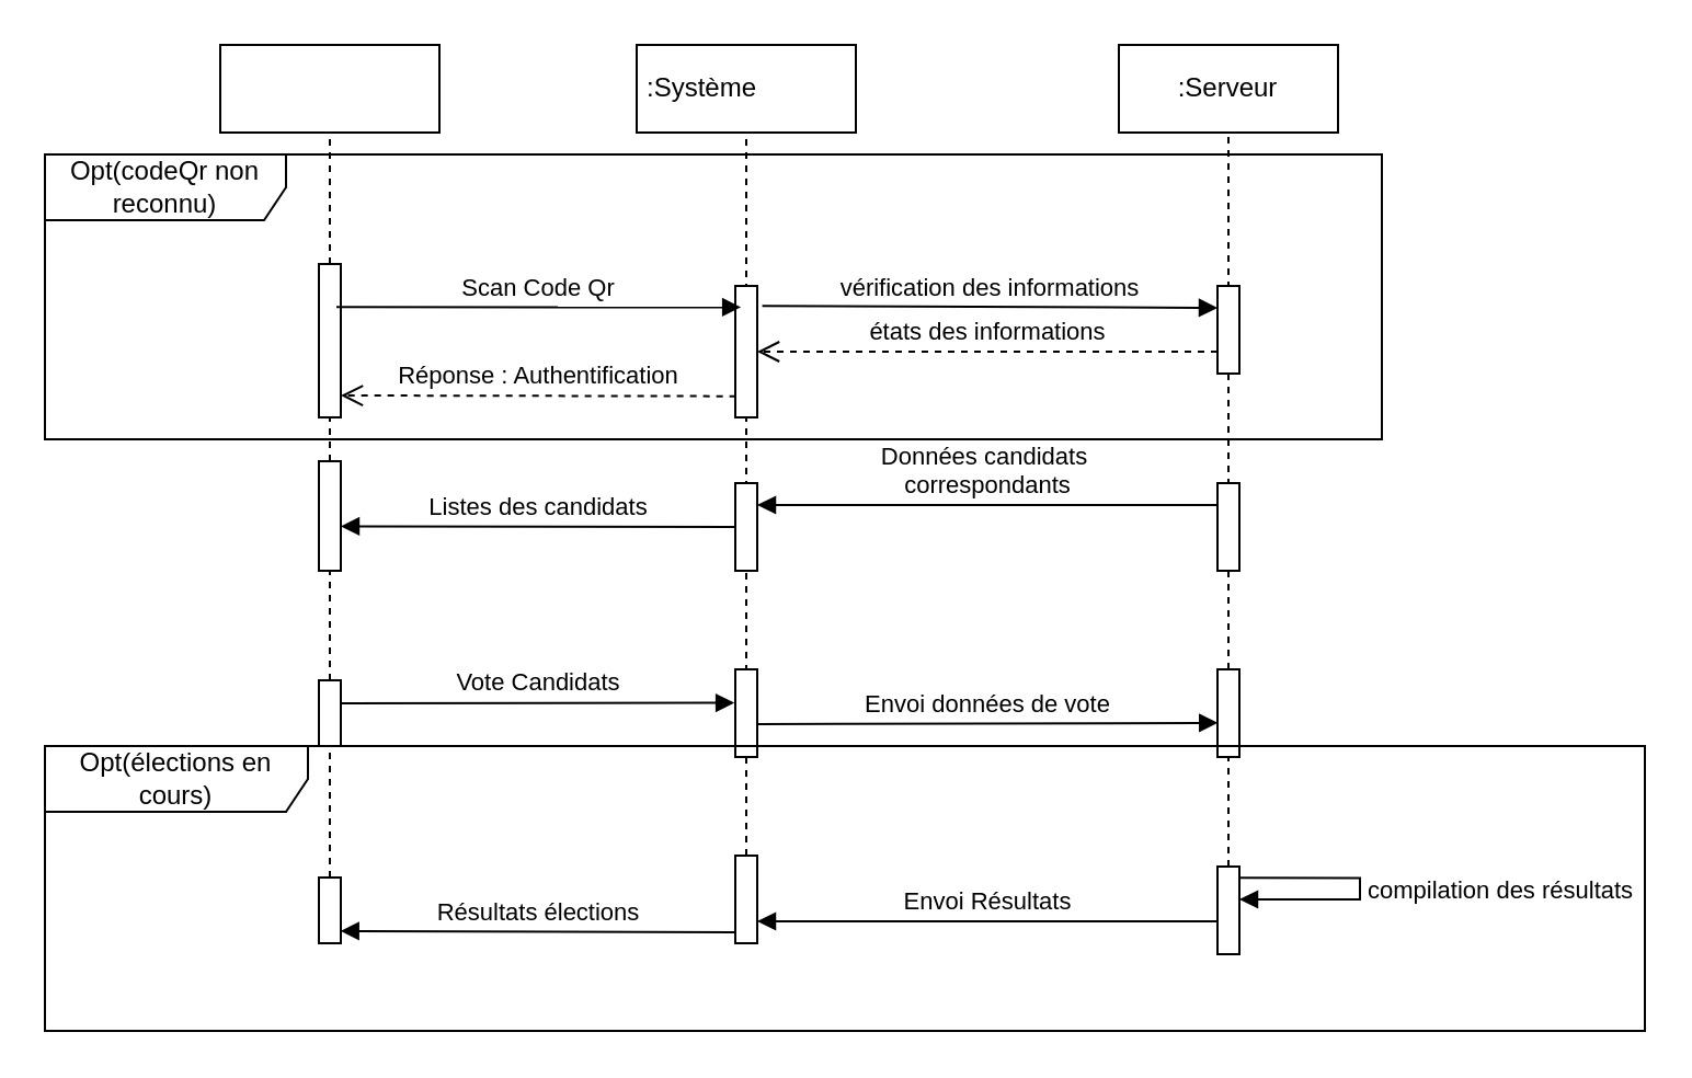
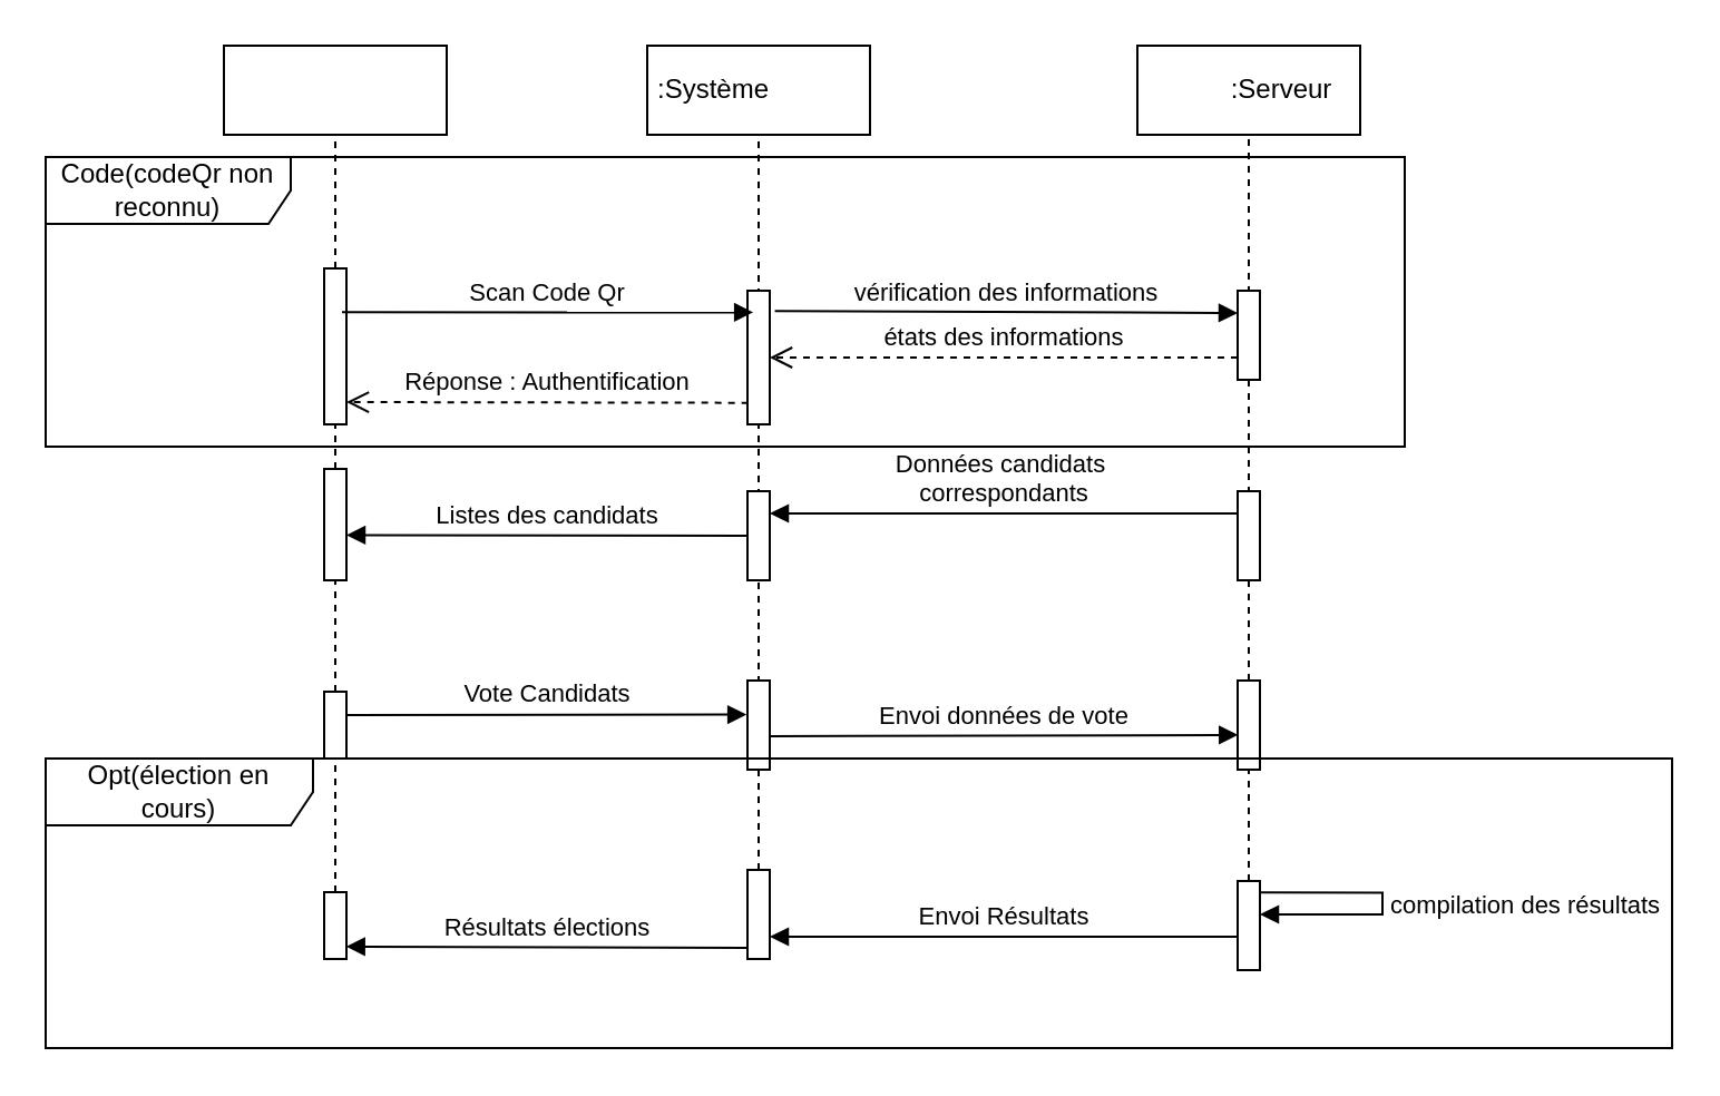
- <mxCell id="13" value=":Serveur" style="text;html=1;strokeColor=none;fillColor=none;align=center;verticalAlign=middle;whiteSpace=wrap;rounded=0;" parent="1" vertex="1"><mxGeometry x="540" y="30" width="40" height="20" as="geometry" /></mxCell>
+ <mxCell id="13" value=":Serveur" style="text;html=1;strokeColor=none;fillColor=none;align=center;verticalAlign=middle;whiteSpace=wrap;rounded=0;" parent="1" vertex="1"><mxGeometry x="555" y="30" width="40" height="20" as="geometry" /></mxCell>
- <mxCell id="2" value="Opt(codeQr non reconnu)" style="shape=umlFrame;whiteSpace=wrap;html=1;width=110;height=30;" parent="1" vertex="1"><mxGeometry x="20" y="70" width="610" height="130" as="geometry" /></mxCell>
+ <mxCell id="2" value="Code(codeQr non reconnu)" style="shape=umlFrame;whiteSpace=wrap;html=1;width=110;height=30;" parent="1" vertex="1"><mxGeometry x="20" y="70" width="610" height="130" as="geometry" /></mxCell>
- <mxCell id="35" value="Opt(élections en cours)" style="shape=umlFrame;whiteSpace=wrap;html=1;width=120;height=30;" parent="1" vertex="1"><mxGeometry x="20" y="340" width="730" height="130" as="geometry" /></mxCell>
+ <mxCell id="35" value="Opt(élection en cours)" style="shape=umlFrame;whiteSpace=wrap;html=1;width=120;height=30;" parent="1" vertex="1"><mxGeometry x="20" y="340" width="730" height="130" as="geometry" /></mxCell>
